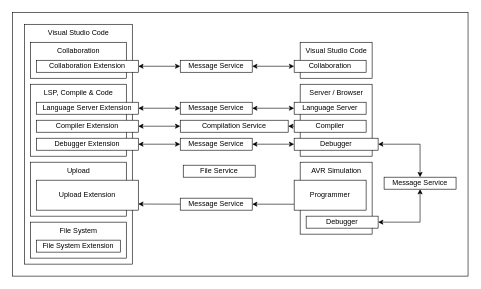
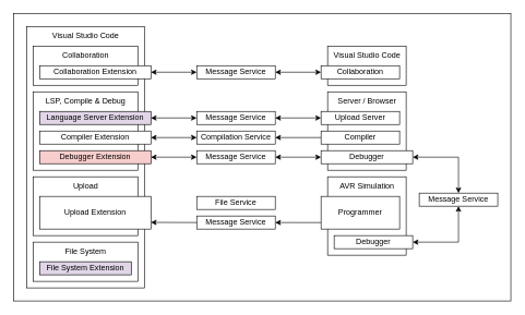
- <mxCell id="46" value="LSP, Compile &amp;amp; Code" style="text;html=1;align=center;verticalAlign=middle;resizable=0;points=[];autosize=1;strokeColor=none;fillColor=none;" parent="3" vertex="1"><mxGeometry x="15" y="100" width="150" height="30" as="geometry" /></mxCell>
+ <mxCell id="46" value="LSP, Compile &amp;amp; Debug" style="text;html=1;align=center;verticalAlign=middle;resizable=0;points=[];autosize=1;strokeColor=none;fillColor=none;" parent="3" vertex="1"><mxGeometry x="15" y="100" width="150" height="30" as="geometry" /></mxCell>
- <mxCell id="45" value="Language Server Extension" style="rounded=0;whiteSpace=wrap;html=1;" parent="3" vertex="1"><mxGeometry x="20" y="130" width="170" height="20" as="geometry" /></mxCell>
+ <mxCell id="45" value="Language Server Extension" style="rounded=0;whiteSpace=wrap;html=1;fillColor=#e1d5e7;" parent="3" vertex="1"><mxGeometry x="20" y="130" width="170" height="20" as="geometry" /></mxCell>
- <mxCell id="38" value="Language Server" style="rounded=0;whiteSpace=wrap;html=1;" parent="3" vertex="1"><mxGeometry x="450" y="130" width="120" height="20" as="geometry" /></mxCell>
+ <mxCell id="38" value="Upload Server" style="rounded=0;whiteSpace=wrap;html=1;" parent="3" vertex="1"><mxGeometry x="450" y="130" width="120" height="20" as="geometry" /></mxCell>
- <mxCell id="5" value="Compilation Service" style="whiteSpace=wrap;html=1;fontStyle=0" parent="3" vertex="1"><mxGeometry x="260" y="160" width="180" height="20" as="geometry" /></mxCell>
+ <mxCell id="5" value="Compilation Service" style="whiteSpace=wrap;html=1;fontStyle=0" parent="3" vertex="1"><mxGeometry x="260" y="160" width="120" height="20" as="geometry" /></mxCell>
- <mxCell id="49" value="Debugger Extension" style="rounded=0;whiteSpace=wrap;html=1;" parent="3" vertex="1"><mxGeometry x="20" y="190" width="170" height="20" as="geometry" /></mxCell>
+ <mxCell id="49" value="Debugger Extension" style="rounded=0;whiteSpace=wrap;html=1;fillColor=#f8cecc;" parent="3" vertex="1"><mxGeometry x="20" y="190" width="170" height="20" as="geometry" /></mxCell>
- <mxCell id="7" value="File Service" style="whiteSpace=wrap;html=1;" parent="3" vertex="1"><mxGeometry x="265" y="235" width="120" height="20" as="geometry" /></mxCell>
+ <mxCell id="7" value="File Service" style="whiteSpace=wrap;html=1;" parent="3" vertex="1"><mxGeometry x="260" y="260" width="120" height="20" as="geometry" /></mxCell>
- <mxCell id="34" value="File System Extension" style="rounded=0;whiteSpace=wrap;html=1;" parent="3" vertex="1"><mxGeometry x="20" y="360" width="140" height="20" as="geometry" /></mxCell>
+ <mxCell id="34" value="File System Extension" style="rounded=0;whiteSpace=wrap;html=1;fillColor=#e1d5e7;" parent="3" vertex="1"><mxGeometry x="20" y="360" width="140" height="20" as="geometry" /></mxCell>
